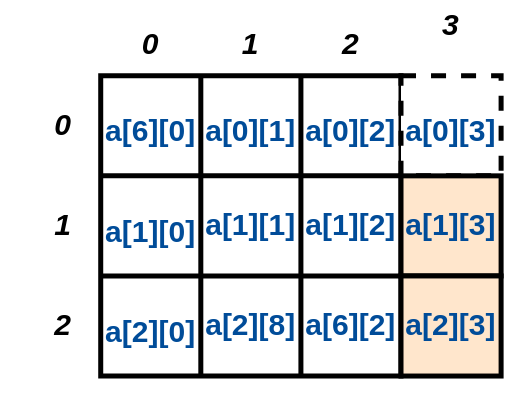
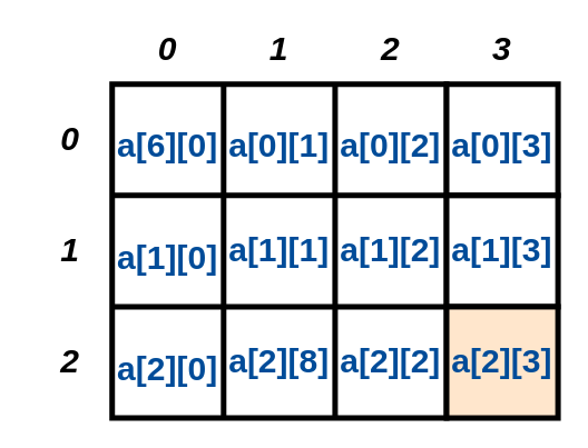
- <mxCell id="21" value="3" style="text;html=1;align=center;verticalAlign=middle;whiteSpace=wrap;rounded=0;fontSize=24;fontStyle=3;fontColor=#000000;" parent="1" vertex="1"><mxGeometry x="330" y="5" width="60" height="30" as="geometry" /></mxCell>
+ <mxCell id="21" value="3" style="text;html=1;align=center;verticalAlign=middle;whiteSpace=wrap;rounded=0;fontSize=24;fontStyle=3;fontColor=#000000;" parent="1" vertex="1"><mxGeometry x="330" y="20" width="60" height="30" as="geometry" /></mxCell>
- <mxCell id="15" value="&lt;font style=&quot;font-size: 24px;&quot;&gt;a[0][3]&lt;/font&gt;" style="rounded=0;whiteSpace=wrap;html=1;fontSize=38;fontStyle=1;strokeWidth=4;fontColor=#004C99;dashed=1;" parent="1" vertex="1"><mxGeometry x="320" y="60" width="80" height="80" as="geometry" /></mxCell>
+ <mxCell id="15" value="&lt;font style=&quot;font-size: 24px;&quot;&gt;a[0][3]&lt;/font&gt;" style="rounded=0;whiteSpace=wrap;html=1;fontSize=38;fontStyle=1;strokeWidth=4;fontColor=#004C99;" parent="1" vertex="1"><mxGeometry x="320" y="60" width="80" height="80" as="geometry" /></mxCell>
- <mxCell id="16" value="a[1][3]" style="rounded=0;whiteSpace=wrap;html=1;fontSize=24;fontStyle=1;strokeWidth=4;fontColor=#004C99;fillColor=#ffe6cc;" parent="1" vertex="1"><mxGeometry x="320" y="140" width="80" height="80" as="geometry" /></mxCell>
+ <mxCell id="16" value="a[1][3]" style="rounded=0;whiteSpace=wrap;html=1;fontSize=24;fontStyle=1;strokeWidth=4;fontColor=#004C99;" parent="1" vertex="1"><mxGeometry x="320" y="140" width="80" height="80" as="geometry" /></mxCell>
- <mxCell id="14" value="a[6][2]" style="shape=partialRectangle;html=1;whiteSpace=wrap;connectable=0;strokeColor=inherit;overflow=hidden;fillColor=none;top=0;left=0;bottom=0;right=0;pointerEvents=1;fontSize=24;fontStyle=1;strokeWidth=4;fontColor=#004C99;" parent="11" vertex="1"><mxGeometry x="160" width="80" height="80" as="geometry"><mxRectangle width="80" height="80" as="alternateBounds" /></mxGeometry></mxCell>
+ <mxCell id="14" value="a[2][2]" style="shape=partialRectangle;html=1;whiteSpace=wrap;connectable=0;strokeColor=inherit;overflow=hidden;fillColor=none;top=0;left=0;bottom=0;right=0;pointerEvents=1;fontSize=24;fontStyle=1;strokeWidth=4;fontColor=#004C99;" parent="11" vertex="1"><mxGeometry x="160" width="80" height="80" as="geometry"><mxRectangle width="80" height="80" as="alternateBounds" /></mxGeometry></mxCell>
